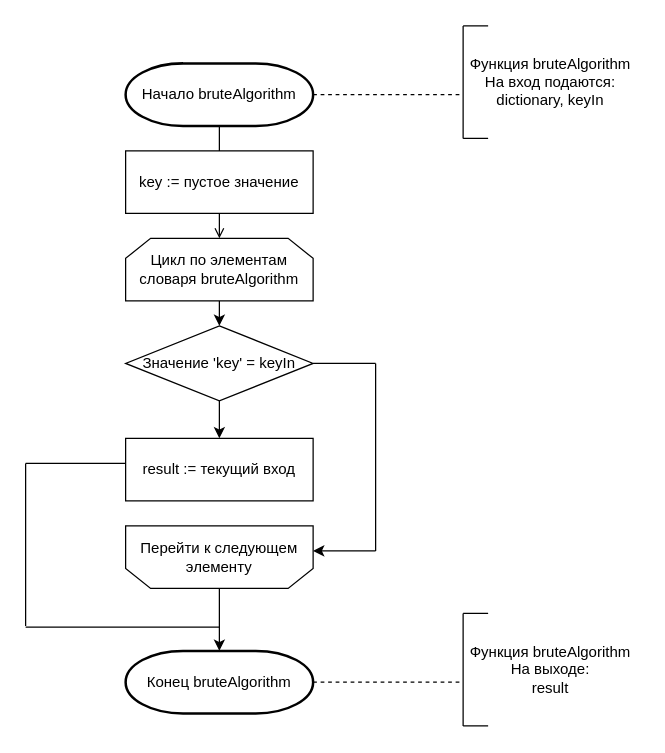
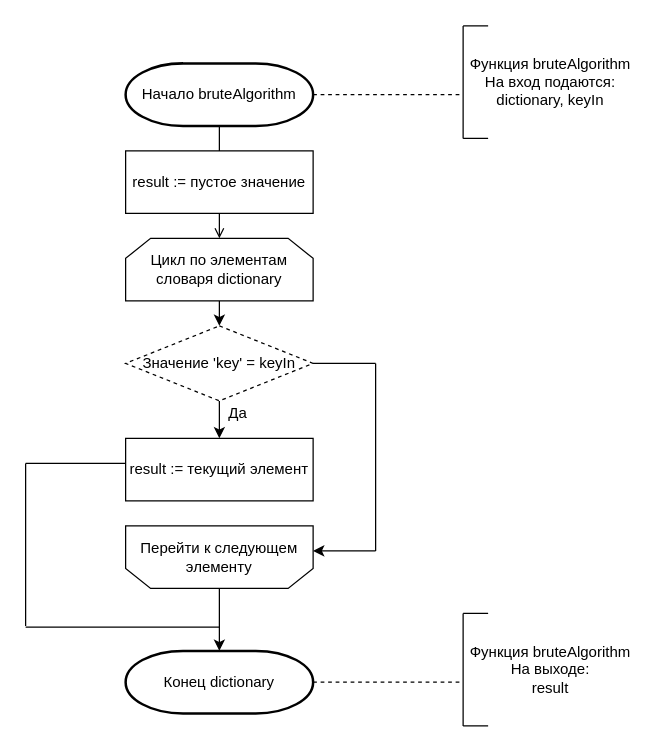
- <mxCell id="5" value="key := пустое значение" style="rounded=0;whiteSpace=wrap;html=1;" vertex="1" parent="1"><mxGeometry x="100" y="120" width="150" height="50" as="geometry" /></mxCell>
+ <mxCell id="5" value="result := пустое значение" style="rounded=0;whiteSpace=wrap;html=1;" vertex="1" parent="1"><mxGeometry x="100" y="120" width="150" height="50" as="geometry" /></mxCell>
- <mxCell id="6" value="Цикл по элементам словаря bruteAlgorithm" style="shape=loopLimit;whiteSpace=wrap;html=1;" vertex="1" parent="1"><mxGeometry x="100" y="190" width="150" height="50" as="geometry" /></mxCell>
+ <mxCell id="6" value="Цикл по элементам словаря dictionary" style="shape=loopLimit;whiteSpace=wrap;html=1;" vertex="1" parent="1"><mxGeometry x="100" y="190" width="150" height="50" as="geometry" /></mxCell>
- <mxCell id="7" value="Значение 'key' = keyIn" style="rhombus;whiteSpace=wrap;html=1;" vertex="1" parent="1"><mxGeometry x="100" y="260" width="150" height="60" as="geometry" /></mxCell>
+ <mxCell id="7" value="Значение 'key' = keyIn" style="rhombus;whiteSpace=wrap;html=1;dashed=1;" vertex="1" parent="1"><mxGeometry x="100" y="260" width="150" height="60" as="geometry" /></mxCell>
+ <mxCell id="10" value="Да" style="text;html=1;strokeColor=none;fillColor=none;align=center;verticalAlign=middle;whiteSpace=wrap;rounded=0;" vertex="1" parent="1"><mxGeometry x="170" y="320" width="40" height="20" as="geometry" /></mxCell>
- <mxCell id="9" value="result&amp;nbsp;:= текущий вход" style="rounded=0;whiteSpace=wrap;html=1;" vertex="1" parent="1"><mxGeometry x="100" y="350" width="150" height="50" as="geometry" /></mxCell>
+ <mxCell id="9" value="result&amp;nbsp;:= текущий элемент" style="rounded=0;whiteSpace=wrap;html=1;" vertex="1" parent="1"><mxGeometry x="100" y="350" width="150" height="50" as="geometry" /></mxCell>
- <mxCell id="21" value="Конец bruteAlgorithm" style="strokeWidth=2;html=1;shape=mxgraph.flowchart.terminator;whiteSpace=wrap;" vertex="1" parent="1"><mxGeometry x="100" y="520" width="150" height="50" as="geometry" /></mxCell>
+ <mxCell id="21" value="Конец dictionary" style="strokeWidth=2;html=1;shape=mxgraph.flowchart.terminator;whiteSpace=wrap;" vertex="1" parent="1"><mxGeometry x="100" y="520" width="150" height="50" as="geometry" /></mxCell>
